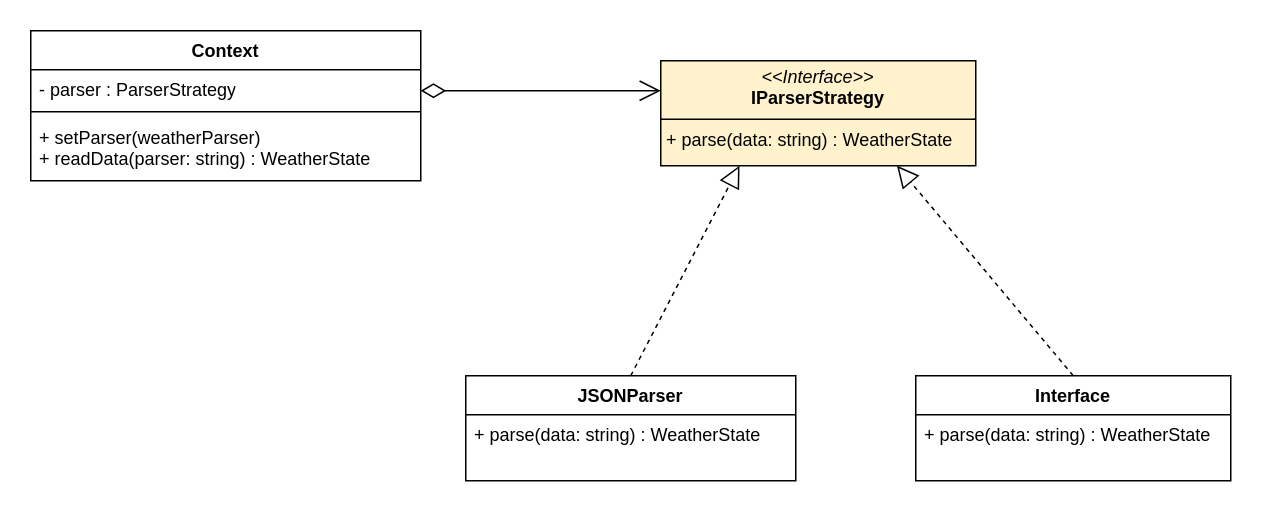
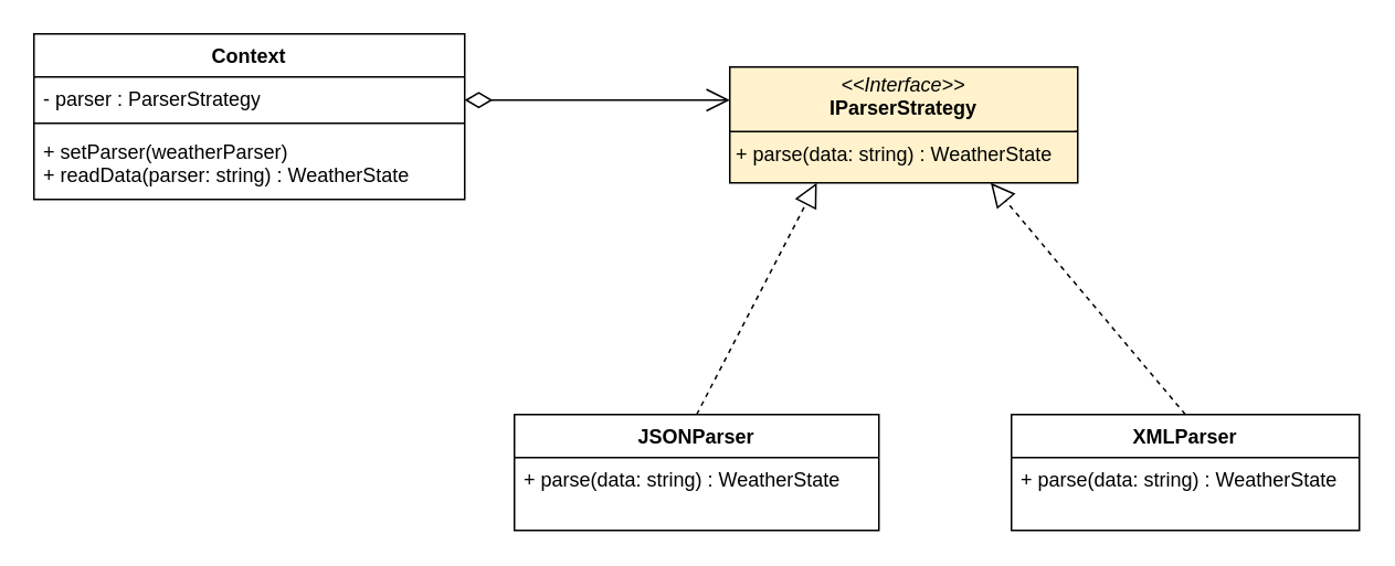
- <mxCell id="10" value="Interface" style="swimlane;fontStyle=1;align=center;verticalAlign=top;childLayout=stackLayout;horizontal=1;startSize=26;horizontalStack=0;resizeParent=1;resizeParentMax=0;resizeLast=0;collapsible=1;marginBottom=0;whiteSpace=wrap;html=1;" parent="1" vertex="1"><mxGeometry x="610" y="250" width="210" height="70" as="geometry" /></mxCell>
+ <mxCell id="10" value="XMLParser" style="swimlane;fontStyle=1;align=center;verticalAlign=top;childLayout=stackLayout;horizontal=1;startSize=26;horizontalStack=0;resizeParent=1;resizeParentMax=0;resizeLast=0;collapsible=1;marginBottom=0;whiteSpace=wrap;html=1;" parent="1" vertex="1"><mxGeometry x="610" y="250" width="210" height="70" as="geometry" /></mxCell>
